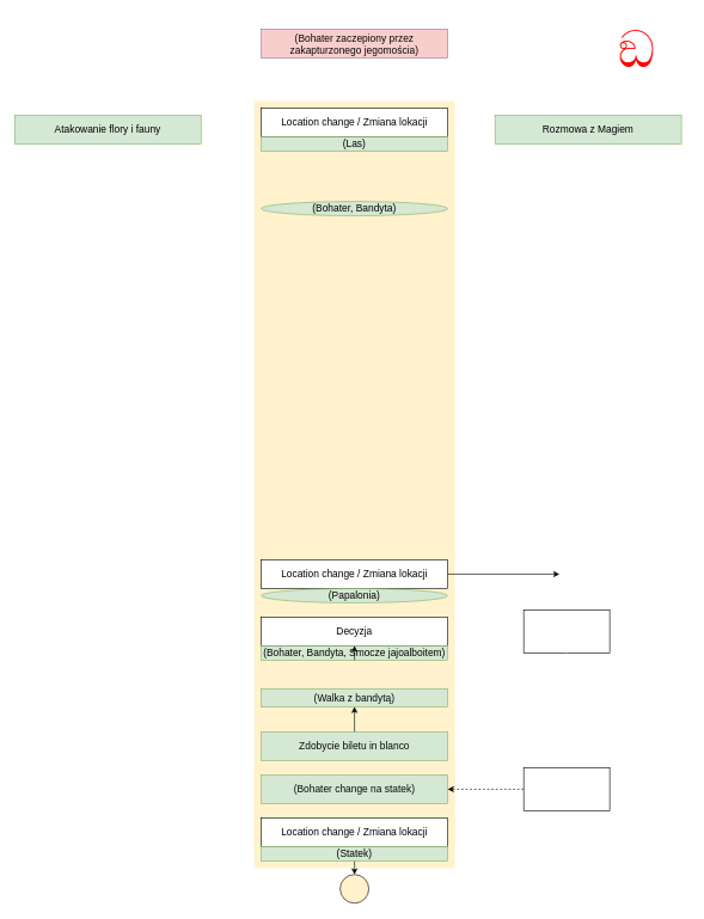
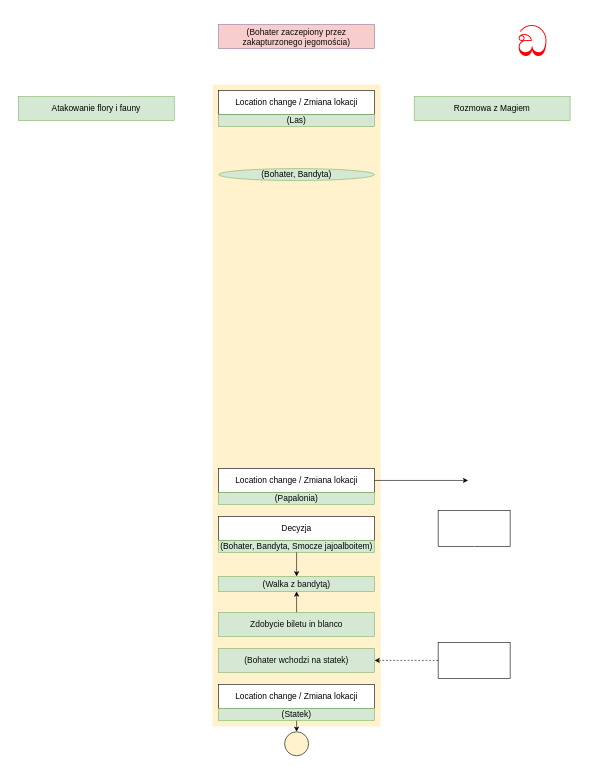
- <mxCell id="24" value="&lt;font face=&quot;arial&quot;&gt;&lt;span style=&quot;font-size: 14px&quot;&gt;Atakowanie flory i fauny&lt;/span&gt;&lt;/font&gt;" style="rounded=0;whiteSpace=wrap;html=1;sketch=0;fillColor=#d5e8d4;strokeColor=#82b366;align=center;" vertex="1" parent="1"><mxGeometry x="20" y="160" width="260" height="40" as="geometry" /></mxCell>
+ <mxCell id="24" value="&lt;font face=&quot;arial&quot;&gt;&lt;span style=&quot;font-size: 14px&quot;&gt;Atakowanie flory i fauny&lt;/span&gt;&lt;/font&gt;" style="rounded=0;whiteSpace=wrap;html=1;sketch=0;fillColor=#d5e8d4;strokeColor=#82b366;align=center;" vertex="1" parent="1"><mxGeometry x="30" y="160" width="260" height="40" as="geometry" /></mxCell>
- <mxCell id="15" value="&lt;font face=&quot;arial&quot; color=&quot;#000000&quot;&gt;&lt;span style=&quot;font-size: 14px&quot;&gt;(Papalonia)&lt;/span&gt;&lt;/font&gt;" style="ellipse;whiteSpace=wrap;html=1;sketch=0;fillColor=#d5e8d4;strokeColor=#82b366;align=center;" vertex="1" parent="1"><mxGeometry x="364" y="820" width="260" height="20" as="geometry" /></mxCell>
+ <mxCell id="15" value="&lt;font face=&quot;arial&quot; color=&quot;#000000&quot;&gt;&lt;span style=&quot;font-size: 14px&quot;&gt;(Papalonia)&lt;/span&gt;&lt;/font&gt;" style="rounded=0;whiteSpace=wrap;html=1;sketch=0;fillColor=#d5e8d4;strokeColor=#82b366;align=center;" vertex="1" parent="1"><mxGeometry x="364" y="820" width="260" height="20" as="geometry" /></mxCell>
- <mxCell id="23" value="" style="endArrow=classic;html=1;fontColor=#000000;exitX=0.5;exitY=1;exitDx=0;exitDy=0;strokeColor=#000000;" edge="1" parent="1" source="17" target="16"><mxGeometry width="50" height="50" relative="1" as="geometry"><mxPoint x="610" y="990" as="sourcePoint" /><mxPoint x="660" y="940" as="targetPoint" /></mxGeometry></mxCell>
+ <mxCell id="23" value="" style="endArrow=classic;html=1;fontColor=#000000;exitX=0.5;exitY=1;exitDx=0;exitDy=0;entryX=0.5;entryY=0;entryDx=0;entryDy=0;strokeColor=#000000;" edge="1" parent="1" source="17" target="13"><mxGeometry width="50" height="50" relative="1" as="geometry"><mxPoint x="610" y="990" as="sourcePoint" /><mxPoint x="660" y="940" as="targetPoint" /></mxGeometry></mxCell>
- <mxCell id="9" value="&lt;span style=&quot;font-size: 14px&quot;&gt;&lt;font color=&quot;#080808&quot;&gt;(Bohater change na statek)&lt;/font&gt;&lt;/span&gt;" style="rounded=0;whiteSpace=wrap;html=1;fillColor=#d5e8d4;strokeColor=#82b366;" parent="1" vertex="1"><mxGeometry x="364" y="1080" width="260" height="40" as="geometry" /></mxCell>
+ <mxCell id="9" value="&lt;span style=&quot;font-size: 14px&quot;&gt;&lt;font color=&quot;#080808&quot;&gt;(Bohater wchodzi na statek)&lt;/font&gt;&lt;/span&gt;" style="rounded=0;whiteSpace=wrap;html=1;fillColor=#d5e8d4;strokeColor=#82b366;" parent="1" vertex="1"><mxGeometry x="364" y="1080" width="260" height="40" as="geometry" /></mxCell>
